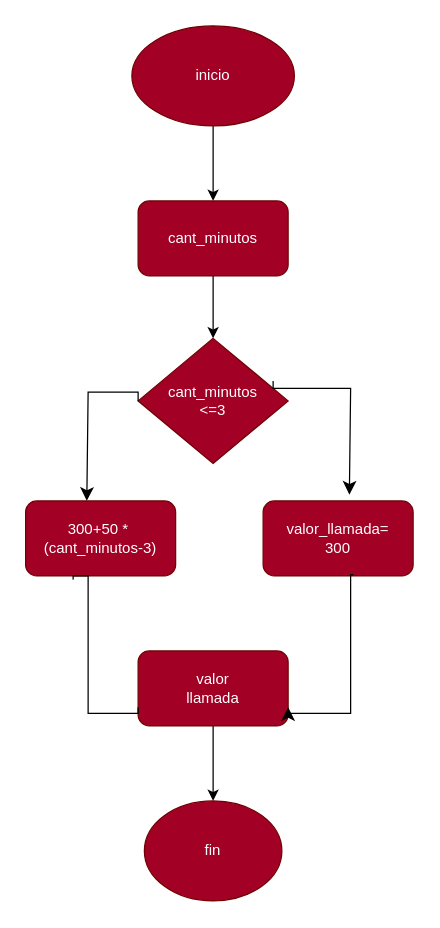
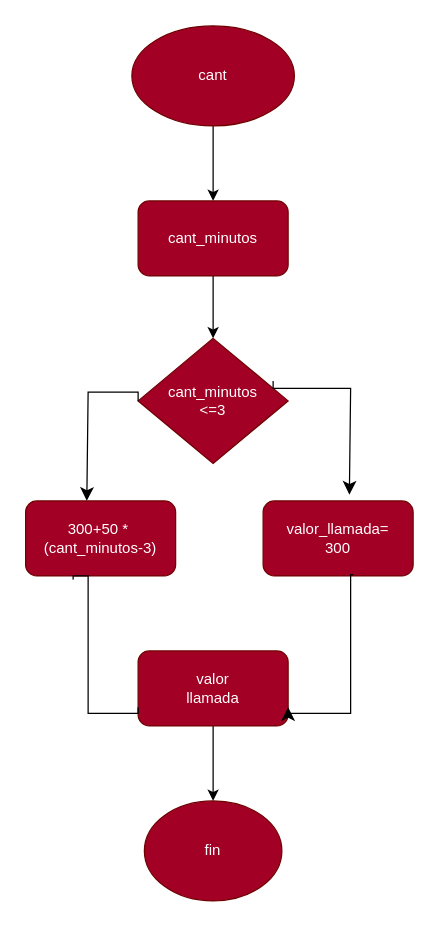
- <mxCell id="14" value="inicio" style="ellipse;whiteSpace=wrap;html=1;fillColor=#a20025;fontColor=#ffffff;strokeColor=#6F0000;" vertex="1" parent="1"><mxGeometry x="105" y="20" width="130" height="80" as="geometry" /></mxCell>
+ <mxCell id="14" value="cant" style="ellipse;whiteSpace=wrap;html=1;fillColor=#a20025;fontColor=#ffffff;strokeColor=#6F0000;" vertex="1" parent="1"><mxGeometry x="105" y="20" width="130" height="80" as="geometry" /></mxCell>
